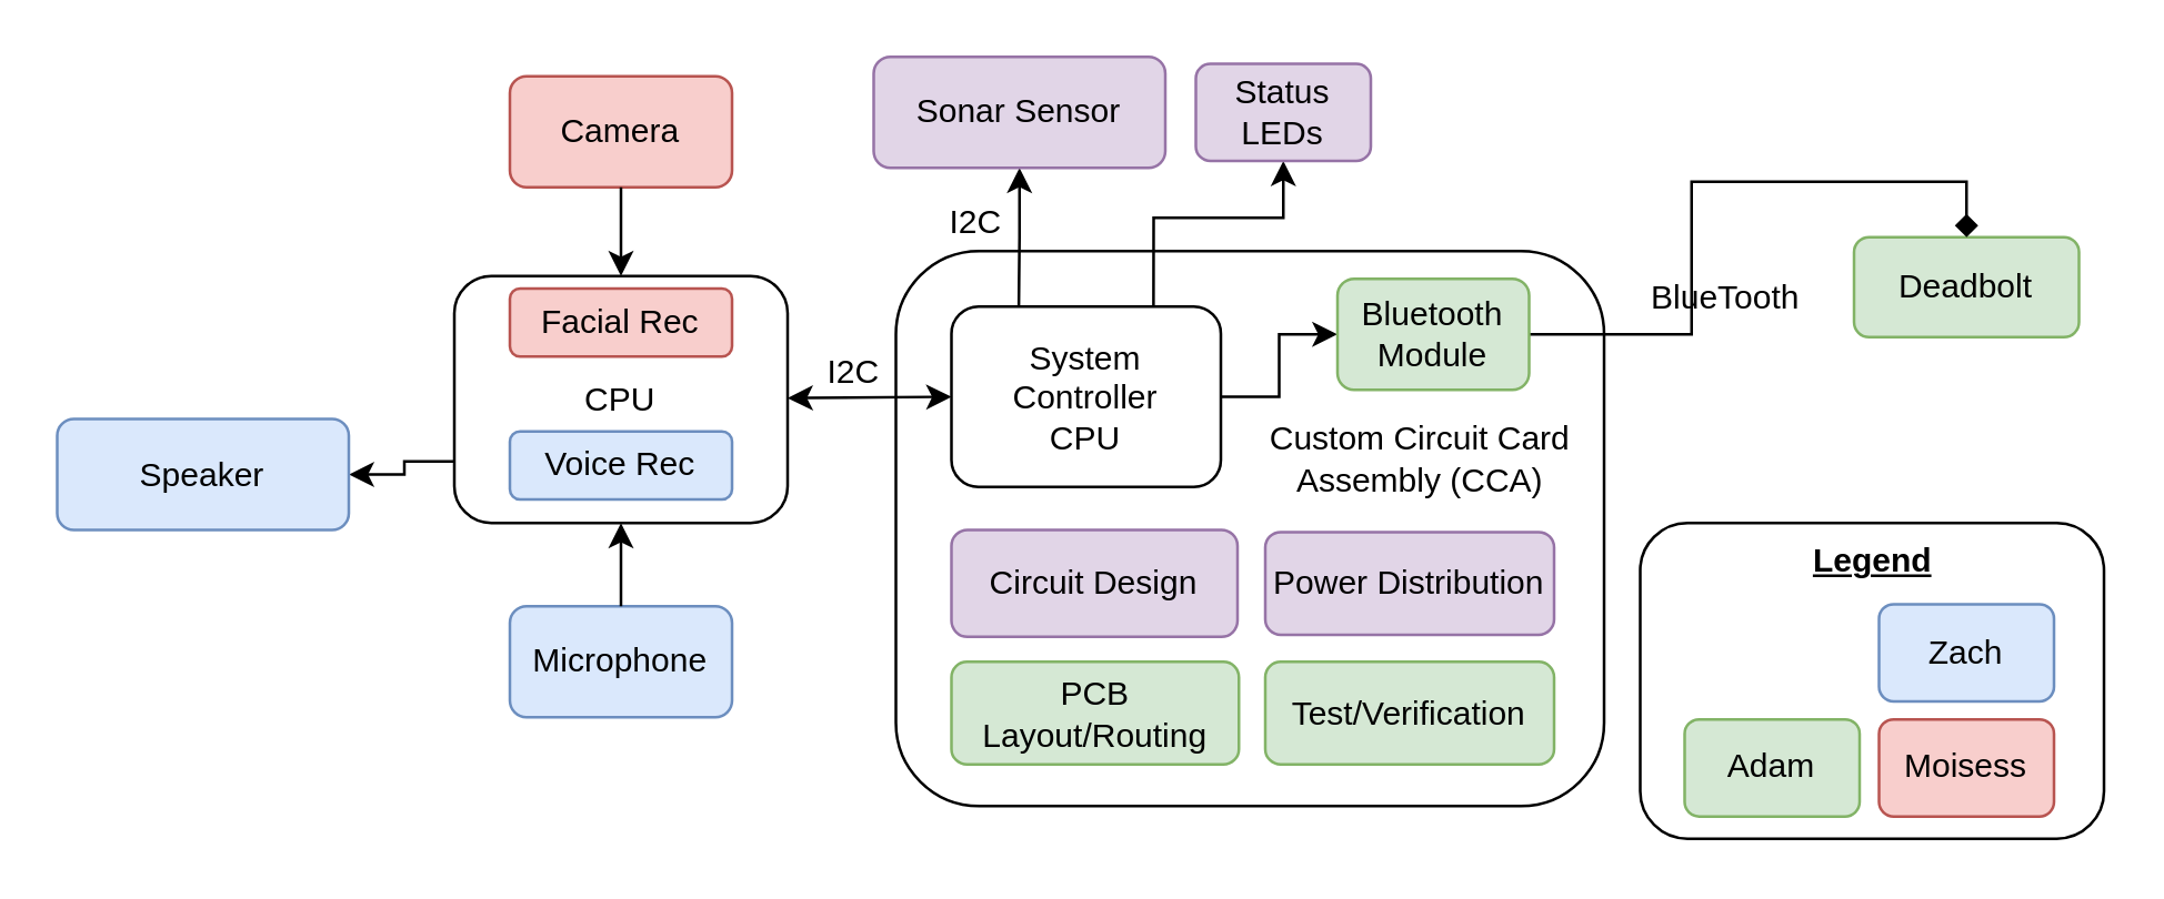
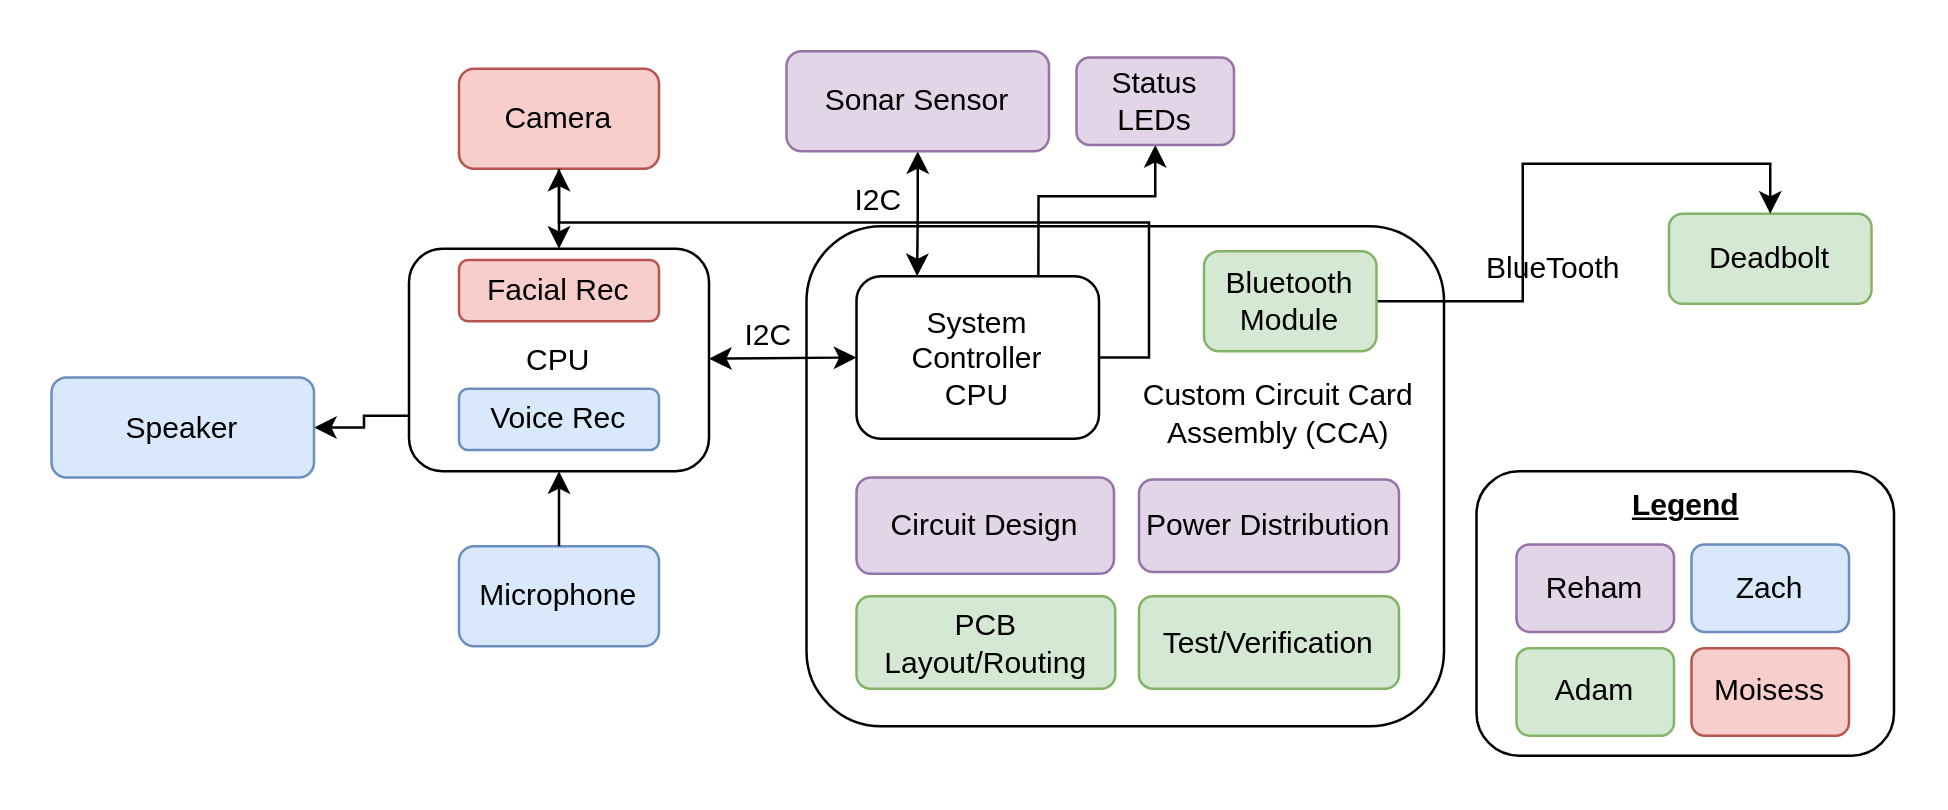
- <mxCell id="22" style="edgeStyle=orthogonalEdgeStyle;rounded=0;orthogonalLoop=1;jettySize=auto;html=1;exitX=1;exitY=0.5;exitDx=0;exitDy=0;entryX=0.5;entryY=0;entryDx=0;entryDy=0;startArrow=none;startFill=0;endArrow=diamond;endFill=1;" parent="1" source="23" target="14" edge="1"><mxGeometry relative="1" as="geometry" /></mxCell>
+ <mxCell id="22" style="edgeStyle=orthogonalEdgeStyle;rounded=0;orthogonalLoop=1;jettySize=auto;html=1;exitX=1;exitY=0.5;exitDx=0;exitDy=0;entryX=0.5;entryY=0;entryDx=0;entryDy=0;startArrow=none;startFill=0;endArrow=classic;endFill=1;" parent="1" source="23" target="14" edge="1"><mxGeometry relative="1" as="geometry" /></mxCell>
- <mxCell id="17" style="edgeStyle=orthogonalEdgeStyle;rounded=0;orthogonalLoop=1;jettySize=auto;html=1;entryX=0.25;entryY=0;entryDx=0;entryDy=0;startArrow=classic;startFill=1;endArrow=none;endFill=1;" parent="1" source="18" target="5" edge="1"><mxGeometry relative="1" as="geometry" /></mxCell>
+ <mxCell id="17" style="edgeStyle=orthogonalEdgeStyle;rounded=0;orthogonalLoop=1;jettySize=auto;html=1;entryX=0.25;entryY=0;entryDx=0;entryDy=0;startArrow=classic;startFill=1;endArrow=classic;endFill=1;" parent="1" source="18" target="5" edge="1"><mxGeometry relative="1" as="geometry" /></mxCell>
- <mxCell id="4" style="edgeStyle=orthogonalEdgeStyle;rounded=0;orthogonalLoop=1;jettySize=auto;html=1;exitX=1;exitY=0.5;exitDx=0;exitDy=0;entryX=0;entryY=0.5;entryDx=0;entryDy=0;startArrow=none;startFill=0;endArrow=classic;endFill=1;" parent="1" source="5" target="23" edge="1"><mxGeometry relative="1" as="geometry" /></mxCell>
+ <mxCell id="4" style="edgeStyle=orthogonalEdgeStyle;rounded=0;orthogonalLoop=1;jettySize=auto;html=1;exitX=1;exitY=0.5;exitDx=0;exitDy=0;startArrow=none;startFill=0;endArrow=classic;endFill=1;" parent="1" source="5" target="8" edge="1"><mxGeometry relative="1" as="geometry" /></mxCell>
+ <mxCell id="32" value="Reham" style="rounded=1;whiteSpace=wrap;html=1;fillColor=#e1d5e7;strokeColor=#9673a6;" vertex="1" parent="1"><mxGeometry x="606" y="217.25" width="63" height="35" as="geometry" /></mxCell>
